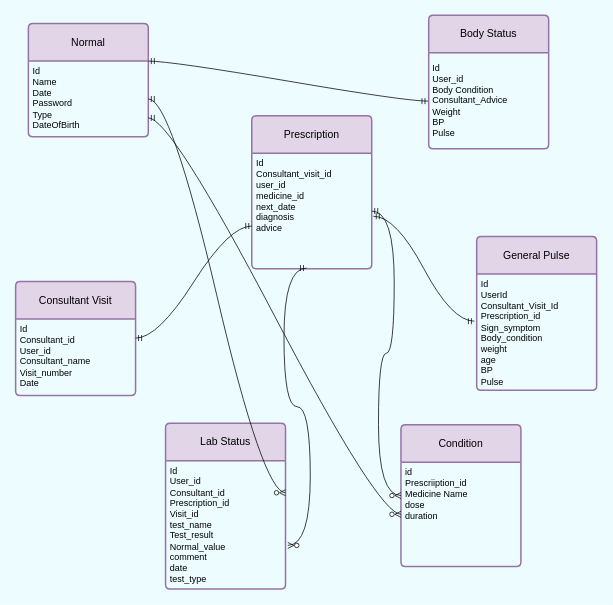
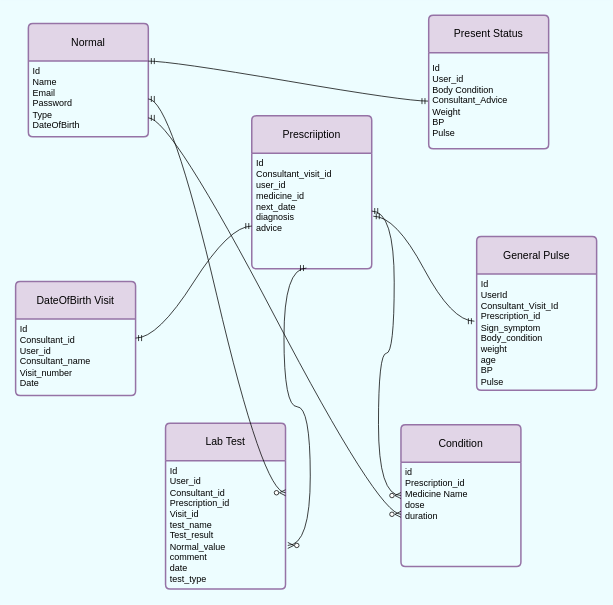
- <mxCell id="20" value="Body Status" style="swimlane;childLayout=stackLayout;horizontal=1;startSize=50;horizontalStack=0;rounded=1;fontSize=14;fontStyle=0;strokeWidth=2;resizeParent=0;resizeLast=1;shadow=0;dashed=0;align=center;arcSize=4;whiteSpace=wrap;html=1;fillColor=#e1d5e7;strokeColor=#9673a6;" vertex="1" parent="1"><mxGeometry x="571" y="20" width="160" height="178" as="geometry" /></mxCell>
+ <mxCell id="20" value="Present Status" style="swimlane;childLayout=stackLayout;horizontal=1;startSize=50;horizontalStack=0;rounded=1;fontSize=14;fontStyle=0;strokeWidth=2;resizeParent=0;resizeLast=1;shadow=0;dashed=0;align=center;arcSize=4;whiteSpace=wrap;html=1;fillColor=#e1d5e7;strokeColor=#9673a6;" vertex="1" parent="1"><mxGeometry x="571" y="20" width="160" height="178" as="geometry" /></mxCell>
- <mxCell id="3" value="Id&lt;br&gt;Name&lt;br&gt;Date&lt;br&gt;Password&lt;br&gt;Type&lt;br&gt;DateOfBirth" style="align=left;strokeColor=none;fillColor=none;spacingLeft=4;fontSize=12;verticalAlign=top;resizable=0;rotatable=0;part=1;html=1;" vertex="1" parent="2"><mxGeometry y="50" width="160" height="101" as="geometry" /></mxCell>
+ <mxCell id="3" value="Id&lt;br&gt;Name&lt;br&gt;Email&lt;br&gt;Password&lt;br&gt;Type&lt;br&gt;DateOfBirth" style="align=left;strokeColor=none;fillColor=none;spacingLeft=4;fontSize=12;verticalAlign=top;resizable=0;rotatable=0;part=1;html=1;" vertex="1" parent="2"><mxGeometry y="50" width="160" height="101" as="geometry" /></mxCell>
- <mxCell id="10" value="Prescription" style="swimlane;childLayout=stackLayout;horizontal=1;startSize=50;horizontalStack=0;rounded=1;fontSize=14;fontStyle=0;strokeWidth=2;resizeParent=0;resizeLast=1;shadow=0;dashed=0;align=center;arcSize=4;whiteSpace=wrap;html=1;fillColor=#e1d5e7;strokeColor=#9673a6;" vertex="1" parent="1"><mxGeometry x="335" y="154" width="160" height="204" as="geometry" /></mxCell>
+ <mxCell id="10" value="Prescriiption" style="swimlane;childLayout=stackLayout;horizontal=1;startSize=50;horizontalStack=0;rounded=1;fontSize=14;fontStyle=0;strokeWidth=2;resizeParent=0;resizeLast=1;shadow=0;dashed=0;align=center;arcSize=4;whiteSpace=wrap;html=1;fillColor=#e1d5e7;strokeColor=#9673a6;" vertex="1" parent="1"><mxGeometry x="335" y="154" width="160" height="204" as="geometry" /></mxCell>
- <mxCell id="4" value="Consultant Visit" style="swimlane;childLayout=stackLayout;horizontal=1;startSize=50;horizontalStack=0;rounded=1;fontSize=14;fontStyle=0;strokeWidth=2;resizeParent=0;resizeLast=1;shadow=0;dashed=0;align=center;arcSize=4;whiteSpace=wrap;html=1;fillColor=#e1d5e7;strokeColor=#9673a6;" vertex="1" parent="1"><mxGeometry x="20" y="375" width="160" height="152" as="geometry" /></mxCell>
+ <mxCell id="4" value="DateOfBirth Visit" style="swimlane;childLayout=stackLayout;horizontal=1;startSize=50;horizontalStack=0;rounded=1;fontSize=14;fontStyle=0;strokeWidth=2;resizeParent=0;resizeLast=1;shadow=0;dashed=0;align=center;arcSize=4;whiteSpace=wrap;html=1;fillColor=#e1d5e7;strokeColor=#9673a6;" vertex="1" parent="1"><mxGeometry x="20" y="375" width="160" height="152" as="geometry" /></mxCell>
- <mxCell id="8" value="Lab Status" style="swimlane;childLayout=stackLayout;horizontal=1;startSize=50;horizontalStack=0;rounded=1;fontSize=14;fontStyle=0;strokeWidth=2;resizeParent=0;resizeLast=1;shadow=0;dashed=0;align=center;arcSize=4;whiteSpace=wrap;html=1;fillColor=#e1d5e7;strokeColor=#9673a6;" vertex="1" parent="1"><mxGeometry x="220" y="564" width="160" height="221" as="geometry" /></mxCell>
+ <mxCell id="8" value="Lab Test" style="swimlane;childLayout=stackLayout;horizontal=1;startSize=50;horizontalStack=0;rounded=1;fontSize=14;fontStyle=0;strokeWidth=2;resizeParent=0;resizeLast=1;shadow=0;dashed=0;align=center;arcSize=4;whiteSpace=wrap;html=1;fillColor=#e1d5e7;strokeColor=#9673a6;" vertex="1" parent="1"><mxGeometry x="220" y="564" width="160" height="221" as="geometry" /></mxCell>
- <mxCell id="13" value="id&lt;br&gt;Prescriiption_id&lt;br&gt;Medicine Name&lt;br&gt;dose&lt;br&gt;duration" style="align=left;strokeColor=none;fillColor=none;spacingLeft=4;fontSize=12;verticalAlign=top;resizable=0;rotatable=0;part=1;html=1;" vertex="1" parent="12"><mxGeometry y="50" width="160" height="139" as="geometry" /></mxCell>
+ <mxCell id="13" value="id&lt;br&gt;Prescription_id&lt;br&gt;Medicine Name&lt;br&gt;dose&lt;br&gt;duration" style="align=left;strokeColor=none;fillColor=none;spacingLeft=4;fontSize=12;verticalAlign=top;resizable=0;rotatable=0;part=1;html=1;" vertex="1" parent="12"><mxGeometry y="50" width="160" height="139" as="geometry" /></mxCell>
